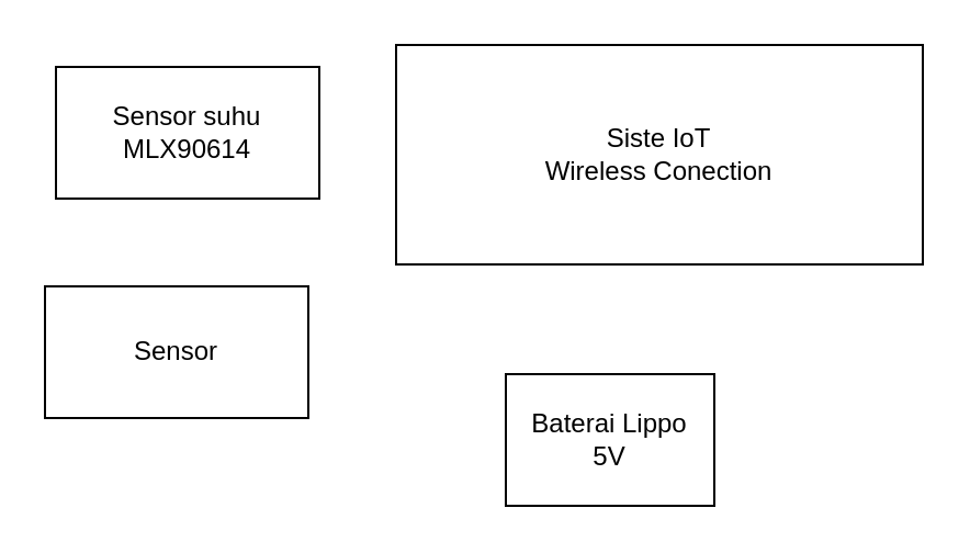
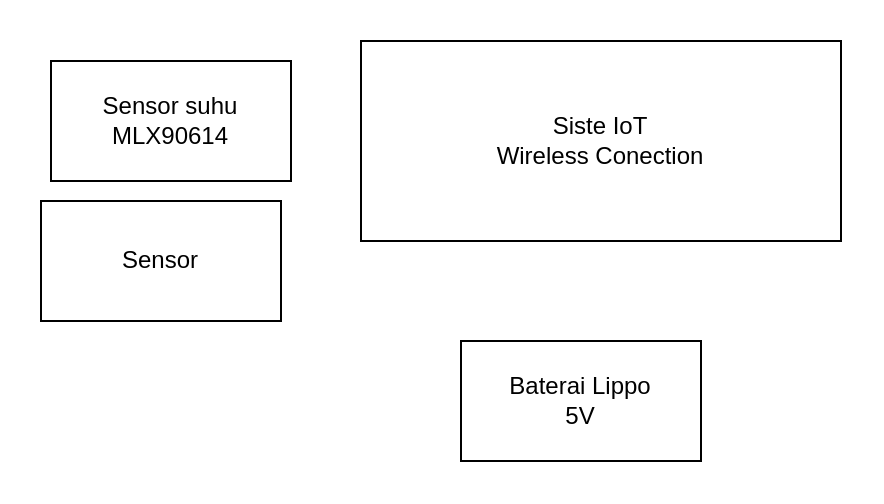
- <mxCell id="4" value="Sensor " style="rounded=0;whiteSpace=wrap;html=1;" vertex="1" parent="1"><mxGeometry x="20" y="130" width="120" height="60" as="geometry" /></mxCell>
+ <mxCell id="4" value="Sensor " style="rounded=0;whiteSpace=wrap;html=1;" vertex="1" parent="1"><mxGeometry x="20" y="100" width="120" height="60" as="geometry" /></mxCell>
- <mxCell id="5" value="&lt;div&gt;Baterai Lippo&lt;br&gt;&lt;/div&gt;&lt;div&gt;5V&lt;br&gt;&lt;/div&gt;" style="rounded=0;whiteSpace=wrap;html=1;" vertex="1" parent="1"><mxGeometry x="230" y="170" width="95" height="60" as="geometry" /></mxCell>
+ <mxCell id="5" value="&lt;div&gt;Baterai Lippo&lt;br&gt;&lt;/div&gt;&lt;div&gt;5V&lt;br&gt;&lt;/div&gt;" style="rounded=0;whiteSpace=wrap;html=1;" vertex="1" parent="1"><mxGeometry x="230" y="170" width="120" height="60" as="geometry" /></mxCell>
